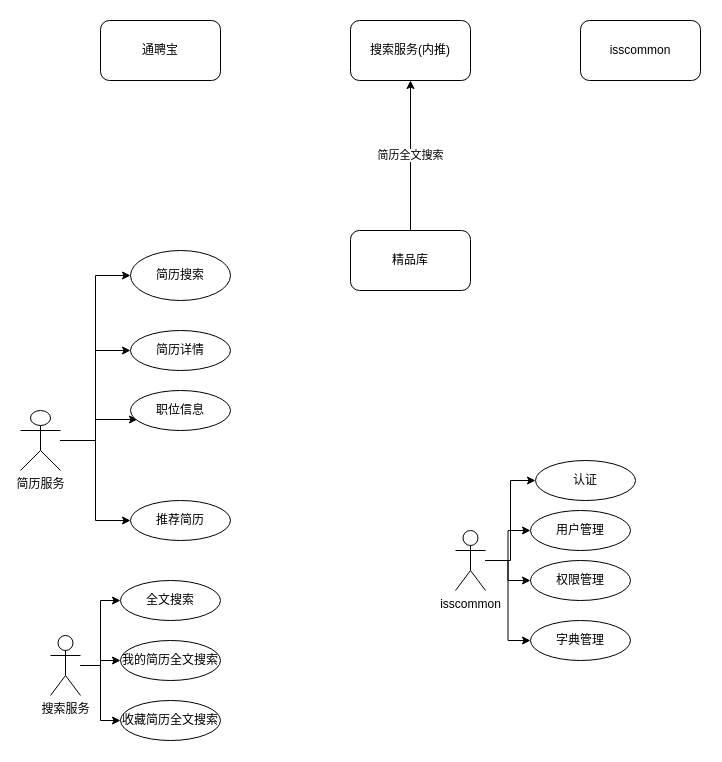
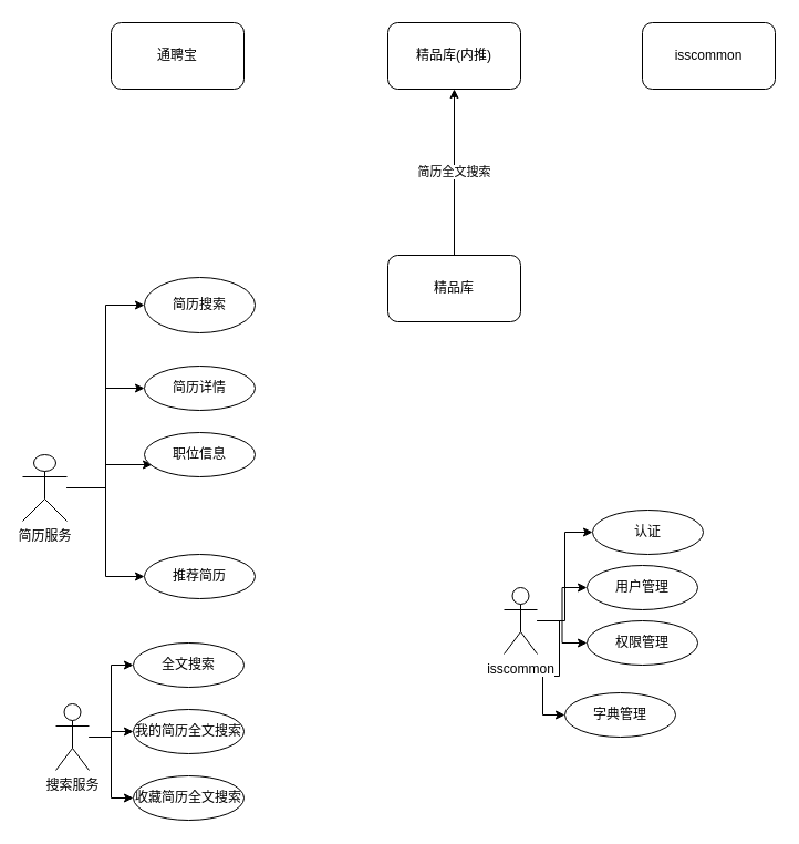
- <mxCell id="5" value="搜索服务(内推)" style="rounded=1;whiteSpace=wrap;html=1;" vertex="1" parent="1"><mxGeometry x="350" y="20" width="120" height="60" as="geometry" /></mxCell>
+ <mxCell id="5" value="精品库(内推)" style="rounded=1;whiteSpace=wrap;html=1;" vertex="1" parent="1"><mxGeometry x="350" y="20" width="120" height="60" as="geometry" /></mxCell>
- <mxCell id="31" value="字典管理" style="ellipse;whiteSpace=wrap;html=1;" vertex="1" parent="1"><mxGeometry x="530" y="620" width="100" height="40" as="geometry" /></mxCell>
+ <mxCell id="31" value="字典管理" style="ellipse;whiteSpace=wrap;html=1;" vertex="1" parent="1"><mxGeometry x="510" y="625" width="100" height="40" as="geometry" /></mxCell>
